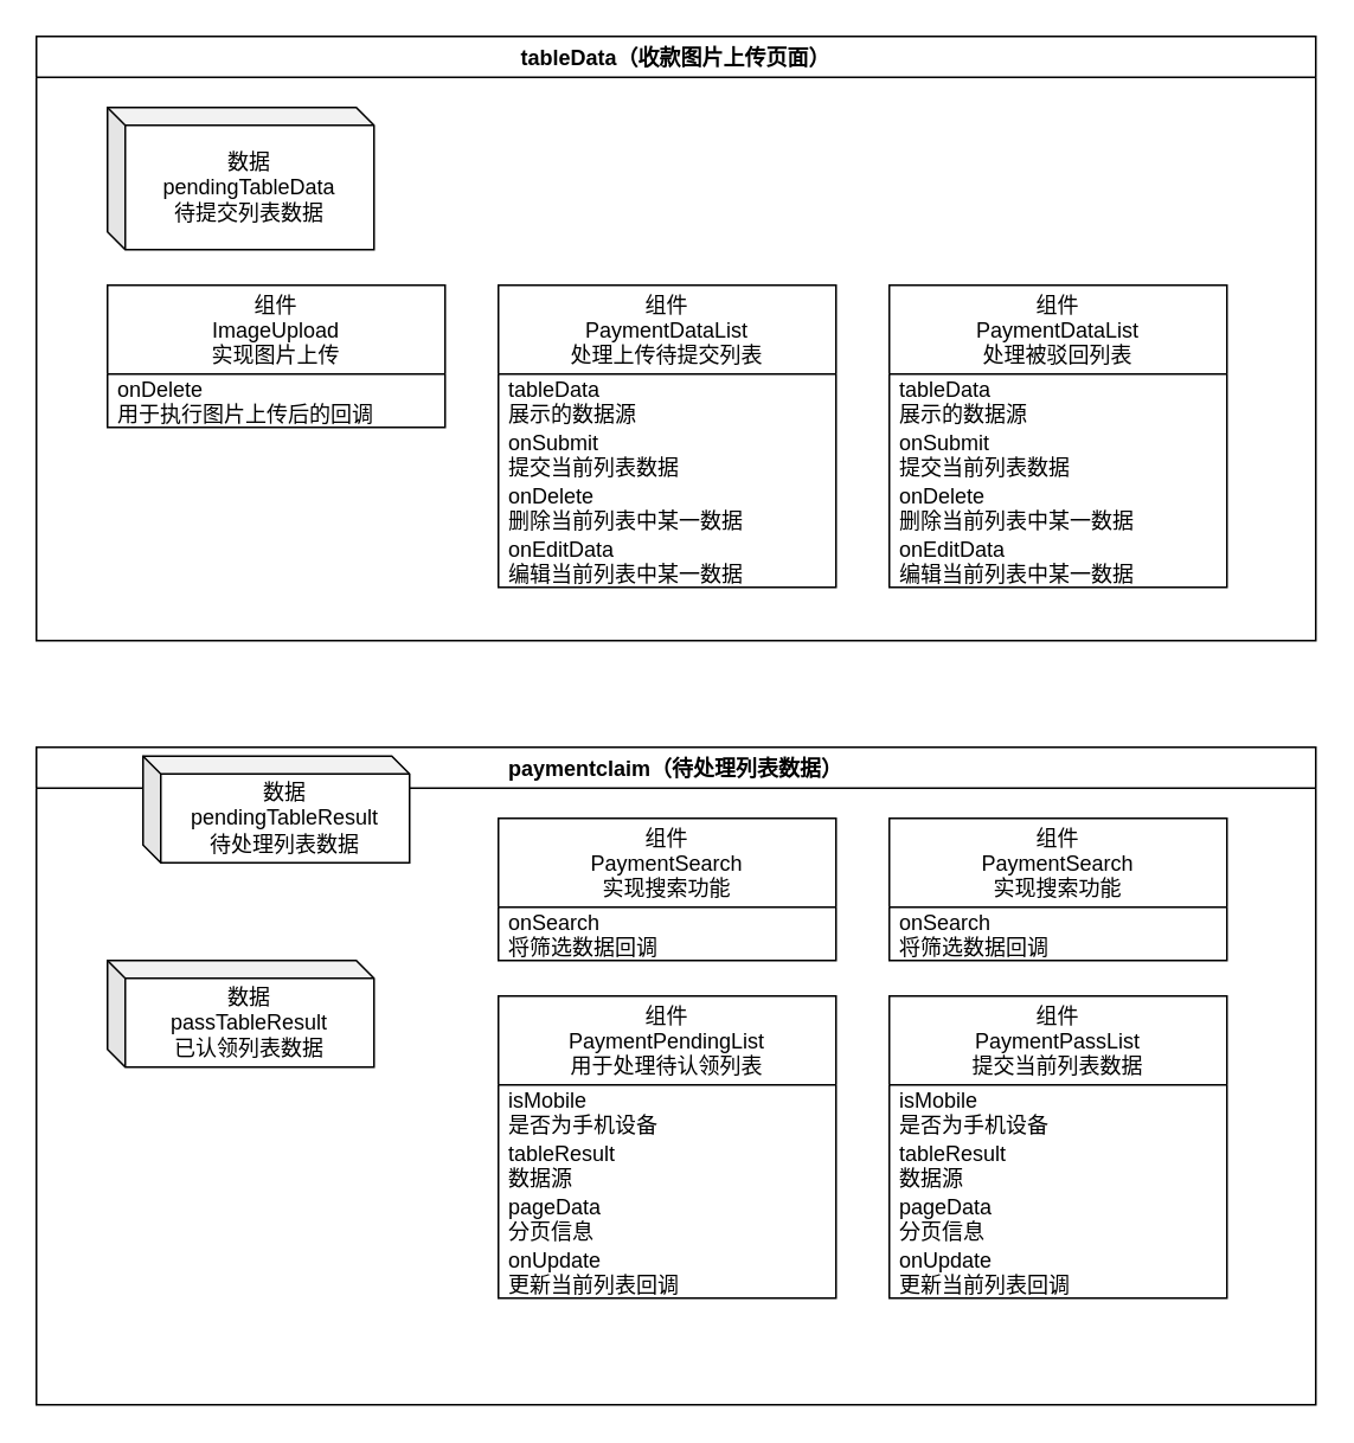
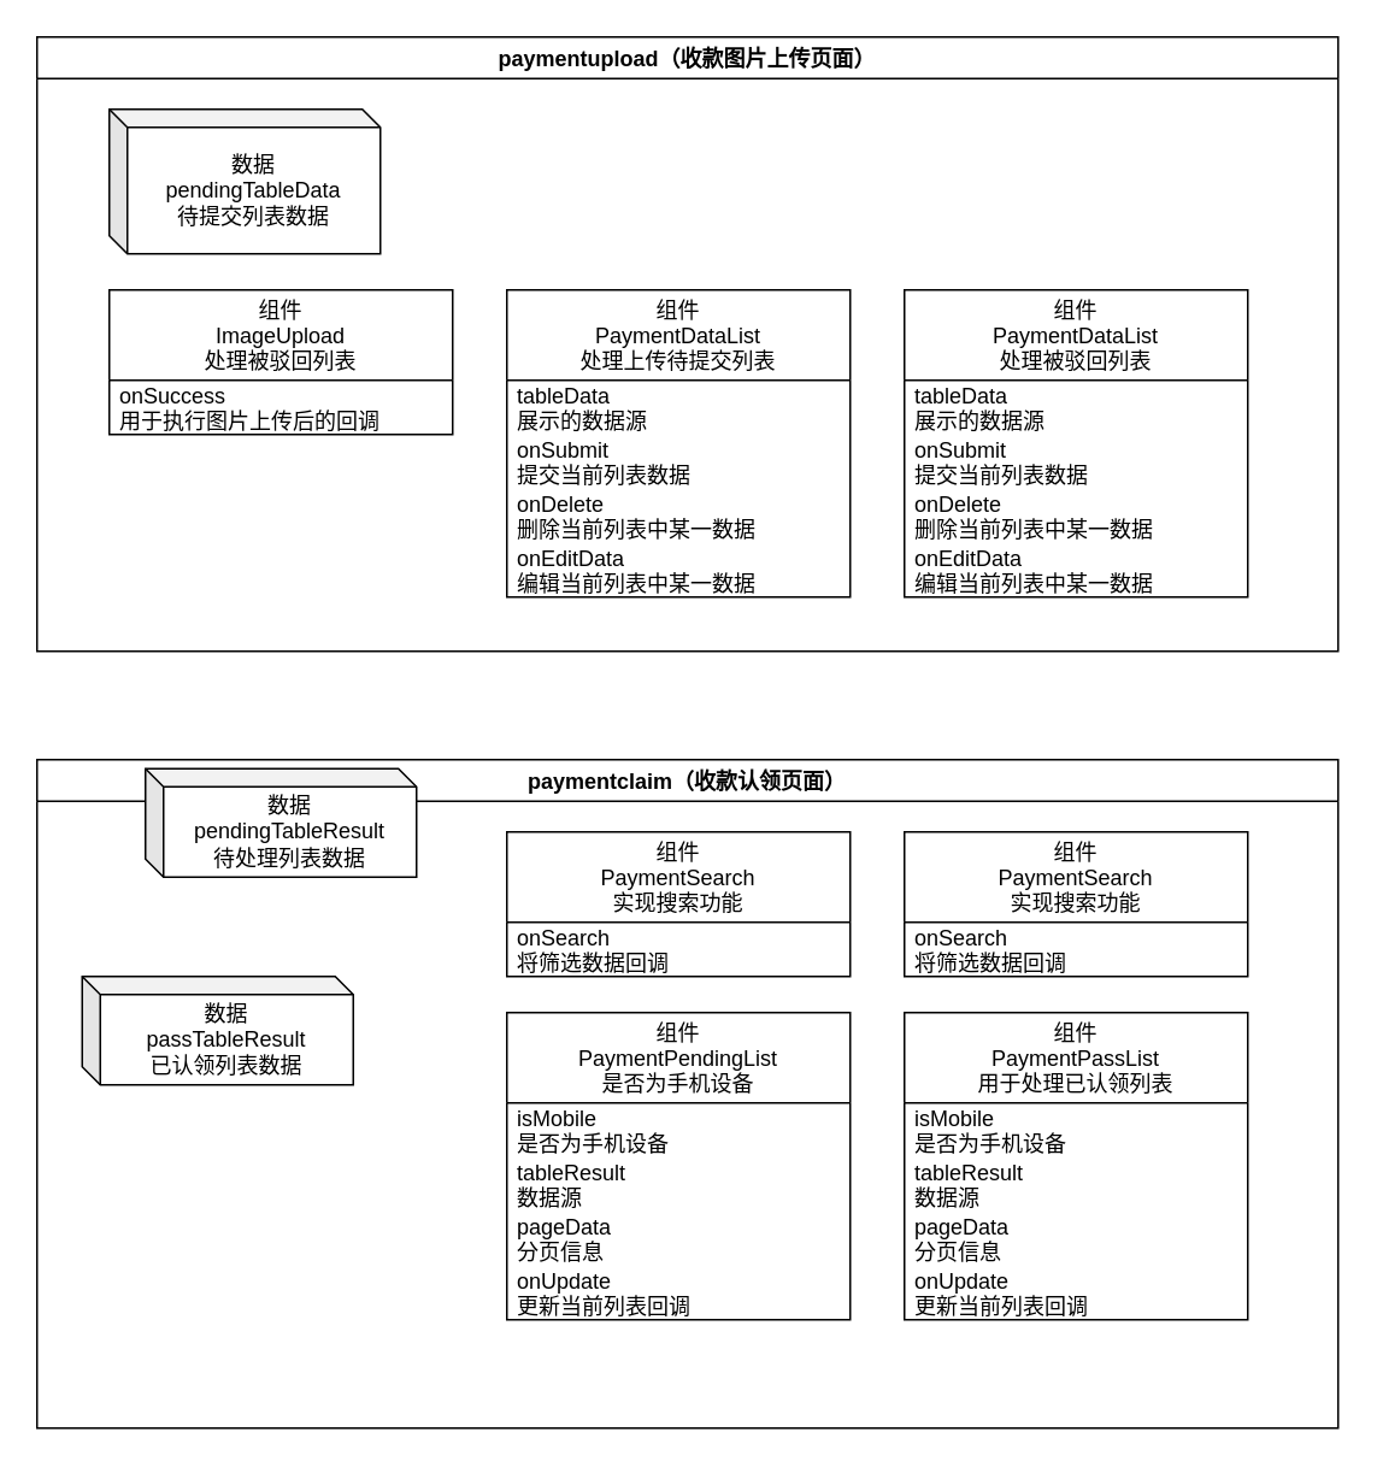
- <mxCell id="2" value="tableData（收款图片上传页面）" style="swimlane;" vertex="1" parent="1"><mxGeometry x="20" y="20" width="720" height="340" as="geometry" /></mxCell>
+ <mxCell id="2" value="paymentupload（收款图片上传页面）" style="swimlane;" vertex="1" parent="1"><mxGeometry x="20" y="20" width="720" height="340" as="geometry" /></mxCell>
- <mxCell id="3" value="组件&#10;ImageUpload&#10;实现图片上传" style="swimlane;fontStyle=0;childLayout=stackLayout;horizontal=1;startSize=50;horizontalStack=0;resizeParent=1;resizeParentMax=0;resizeLast=0;collapsible=1;marginBottom=0;" vertex="1" parent="2"><mxGeometry x="40" y="140" width="190" height="80" as="geometry" /></mxCell>
+ <mxCell id="3" value="组件&#10;ImageUpload&#10;处理被驳回列表" style="swimlane;fontStyle=0;childLayout=stackLayout;horizontal=1;startSize=50;horizontalStack=0;resizeParent=1;resizeParentMax=0;resizeLast=0;collapsible=1;marginBottom=0;" vertex="1" parent="2"><mxGeometry x="40" y="140" width="190" height="80" as="geometry" /></mxCell>
- <mxCell id="4" value="onDelete&#10;用于执行图片上传后的回调" style="text;strokeColor=none;fillColor=none;align=left;verticalAlign=middle;spacingLeft=4;spacingRight=4;overflow=hidden;points=[[0,0.5],[1,0.5]];portConstraint=eastwest;rotatable=0;" vertex="1" parent="3"><mxGeometry y="50" width="190" height="30" as="geometry" /></mxCell>
+ <mxCell id="4" value="onSuccess&#10;用于执行图片上传后的回调" style="text;strokeColor=none;fillColor=none;align=left;verticalAlign=middle;spacingLeft=4;spacingRight=4;overflow=hidden;points=[[0,0.5],[1,0.5]];portConstraint=eastwest;rotatable=0;" vertex="1" parent="3"><mxGeometry y="50" width="190" height="30" as="geometry" /></mxCell>
- <mxCell id="16" value="paymentclaim（待处理列表数据）" style="swimlane;" vertex="1" parent="1"><mxGeometry x="20" y="420" width="720" height="370" as="geometry" /></mxCell>
+ <mxCell id="16" value="paymentclaim（收款认领页面）" style="swimlane;" vertex="1" parent="1"><mxGeometry x="20" y="420" width="720" height="370" as="geometry" /></mxCell>
- <mxCell id="32" value="数据&lt;br&gt;passTableResult&lt;br&gt;已认领列表数据" style="shape=cube;whiteSpace=wrap;html=1;boundedLbl=1;backgroundOutline=1;darkOpacity=0.05;darkOpacity2=0.1;fillColor=default;size=10;" vertex="1" parent="16"><mxGeometry x="40" y="120" width="150" height="60" as="geometry" /></mxCell>
+ <mxCell id="32" value="数据&lt;br&gt;passTableResult&lt;br&gt;已认领列表数据" style="shape=cube;whiteSpace=wrap;html=1;boundedLbl=1;backgroundOutline=1;darkOpacity=0.05;darkOpacity2=0.1;fillColor=default;size=10;" vertex="1" parent="16"><mxGeometry x="25" y="120" width="150" height="60" as="geometry" /></mxCell>
- <mxCell id="19" value="组件&#10;PaymentPendingList&#10;用于处理待认领列表" style="swimlane;fontStyle=0;childLayout=stackLayout;horizontal=1;startSize=50;horizontalStack=0;resizeParent=1;resizeParentMax=0;resizeLast=0;collapsible=1;marginBottom=0;" vertex="1" parent="16"><mxGeometry x="260" y="140" width="190" height="170" as="geometry" /></mxCell>
+ <mxCell id="19" value="组件&#10;PaymentPendingList&#10;是否为手机设备" style="swimlane;fontStyle=0;childLayout=stackLayout;horizontal=1;startSize=50;horizontalStack=0;resizeParent=1;resizeParentMax=0;resizeLast=0;collapsible=1;marginBottom=0;" vertex="1" parent="16"><mxGeometry x="260" y="140" width="190" height="170" as="geometry" /></mxCell>
- <mxCell id="24" value="组件&#10;PaymentPassList&#10;提交当前列表数据" style="swimlane;fontStyle=0;childLayout=stackLayout;horizontal=1;startSize=50;horizontalStack=0;resizeParent=1;resizeParentMax=0;resizeLast=0;collapsible=1;marginBottom=0;" vertex="1" parent="16"><mxGeometry x="480" y="140" width="190" height="170" as="geometry" /></mxCell>
+ <mxCell id="24" value="组件&#10;PaymentPassList&#10;用于处理已认领列表" style="swimlane;fontStyle=0;childLayout=stackLayout;horizontal=1;startSize=50;horizontalStack=0;resizeParent=1;resizeParentMax=0;resizeLast=0;collapsible=1;marginBottom=0;" vertex="1" parent="16"><mxGeometry x="480" y="140" width="190" height="170" as="geometry" /></mxCell>
